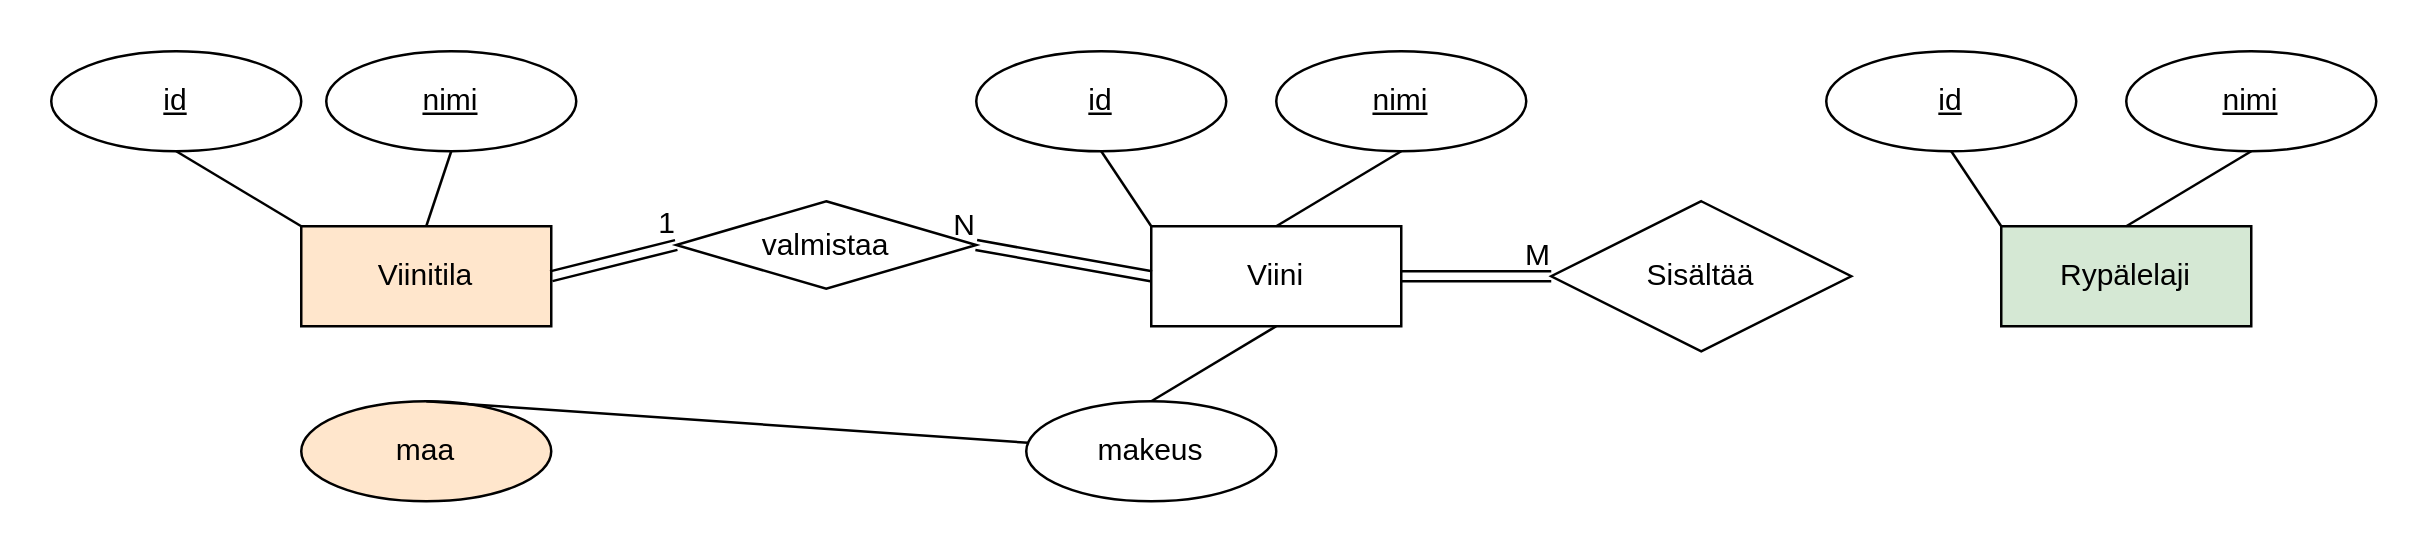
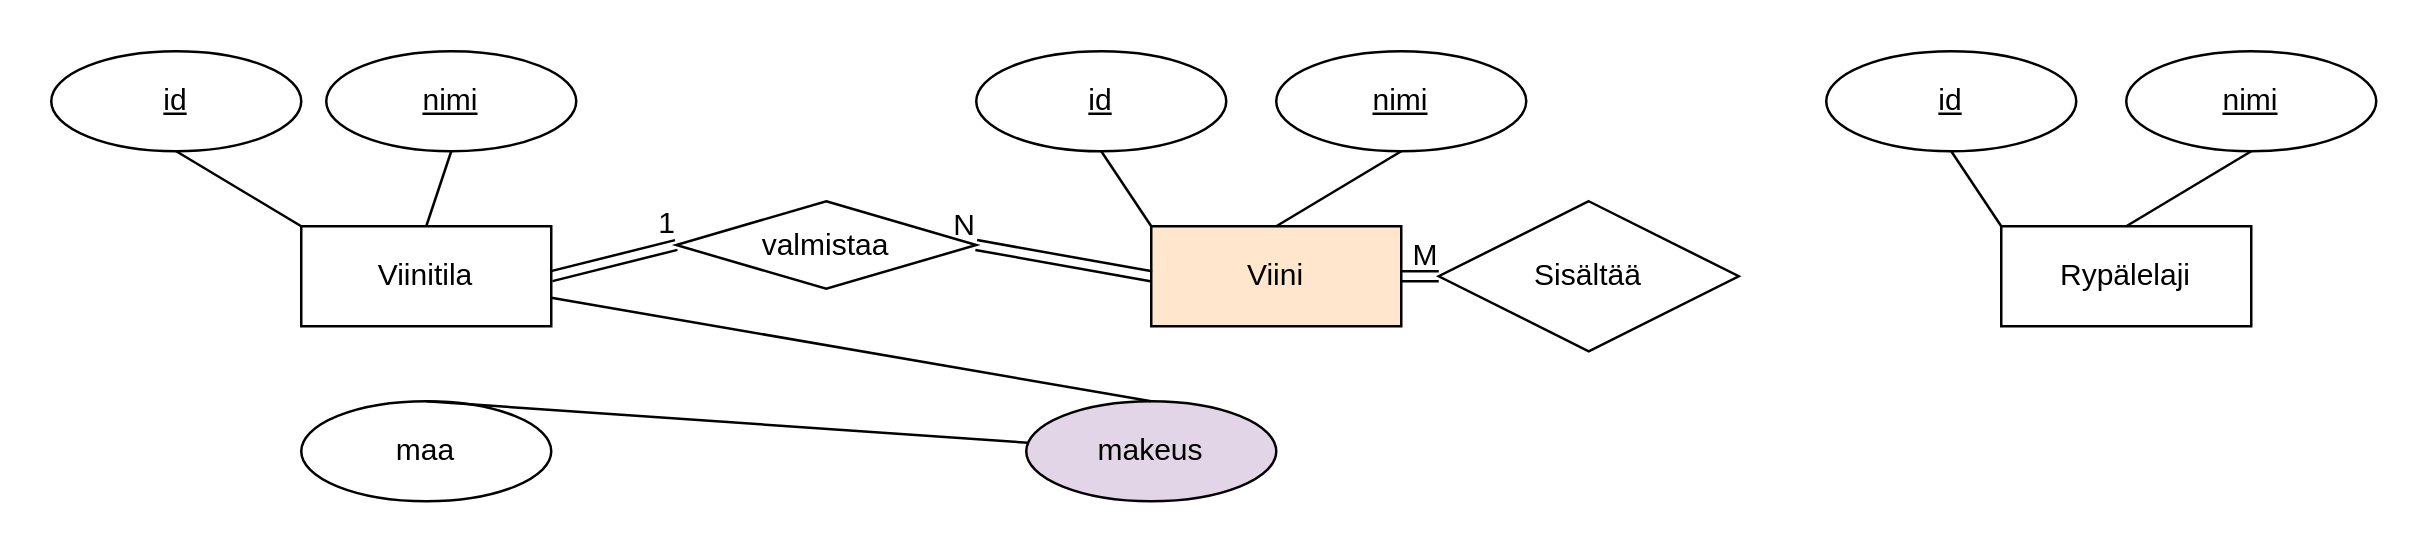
- <mxCell id="2" value="Viinitila" style="whiteSpace=wrap;html=1;align=center;fillColor=#ffe6cc;" vertex="1" parent="1"><mxGeometry x="120" y="90" width="100" height="40" as="geometry" /></mxCell>
+ <mxCell id="2" value="Viinitila" style="whiteSpace=wrap;html=1;align=center;" vertex="1" parent="1"><mxGeometry x="120" y="90" width="100" height="40" as="geometry" /></mxCell>
- <mxCell id="9" value="Viini" style="whiteSpace=wrap;html=1;align=center;" vertex="1" parent="1"><mxGeometry x="460" y="90" width="100" height="40" as="geometry" /></mxCell>
+ <mxCell id="9" value="Viini" style="whiteSpace=wrap;html=1;align=center;fillColor=#ffe6cc;" vertex="1" parent="1"><mxGeometry x="460" y="90" width="100" height="40" as="geometry" /></mxCell>
- <mxCell id="24" value="Sisältää" style="shape=rhombus;perimeter=rhombusPerimeter;whiteSpace=wrap;html=1;align=center;" vertex="1" parent="1"><mxGeometry x="620" y="80" width="120" height="60" as="geometry" /></mxCell>
+ <mxCell id="24" value="Sisältää" style="shape=rhombus;perimeter=rhombusPerimeter;whiteSpace=wrap;html=1;align=center;" vertex="1" parent="1"><mxGeometry x="575" y="80" width="120" height="60" as="geometry" /></mxCell>
- <mxCell id="19" value="Rypälelaji" style="whiteSpace=wrap;html=1;align=center;fillColor=#d5e8d4;" vertex="1" parent="1"><mxGeometry x="800" y="90" width="100" height="40" as="geometry" /></mxCell>
+ <mxCell id="19" value="Rypälelaji" style="whiteSpace=wrap;html=1;align=center;" vertex="1" parent="1"><mxGeometry x="800" y="90" width="100" height="40" as="geometry" /></mxCell>
- <mxCell id="15" value="" style="endArrow=none;html=1;rounded=0;entryX=0.5;entryY=1;entryDx=0;entryDy=0;exitX=0.5;exitY=0;exitDx=0;exitDy=0;" edge="1" parent="1" source="10" target="9"><mxGeometry relative="1" as="geometry"><mxPoint x="460" y="290" as="sourcePoint" /><mxPoint x="620" y="290" as="targetPoint" /></mxGeometry></mxCell>
+ <mxCell id="15" value="" style="endArrow=none;html=1;rounded=0;exitX=0.5;exitY=0;exitDx=0;exitDy=0;" edge="1" parent="1" source="10" target="2"><mxGeometry relative="1" as="geometry"><mxPoint x="460" y="290" as="sourcePoint" /><mxPoint x="620" y="290" as="targetPoint" /></mxGeometry></mxCell>
- <mxCell id="3" value="maa" style="ellipse;whiteSpace=wrap;html=1;align=center;fillColor=#ffe6cc;" vertex="1" parent="1"><mxGeometry x="120" y="160" width="100" height="40" as="geometry" /></mxCell>
+ <mxCell id="3" value="maa" style="ellipse;whiteSpace=wrap;html=1;align=center;" vertex="1" parent="1"><mxGeometry x="120" y="160" width="100" height="40" as="geometry" /></mxCell>
- <mxCell id="10" value="makeus" style="ellipse;whiteSpace=wrap;html=1;align=center;" vertex="1" parent="1"><mxGeometry x="410" y="160" width="100" height="40" as="geometry" /></mxCell>
+ <mxCell id="10" value="makeus" style="ellipse;whiteSpace=wrap;html=1;align=center;fillColor=#e1d5e7;" vertex="1" parent="1"><mxGeometry x="410" y="160" width="100" height="40" as="geometry" /></mxCell>
